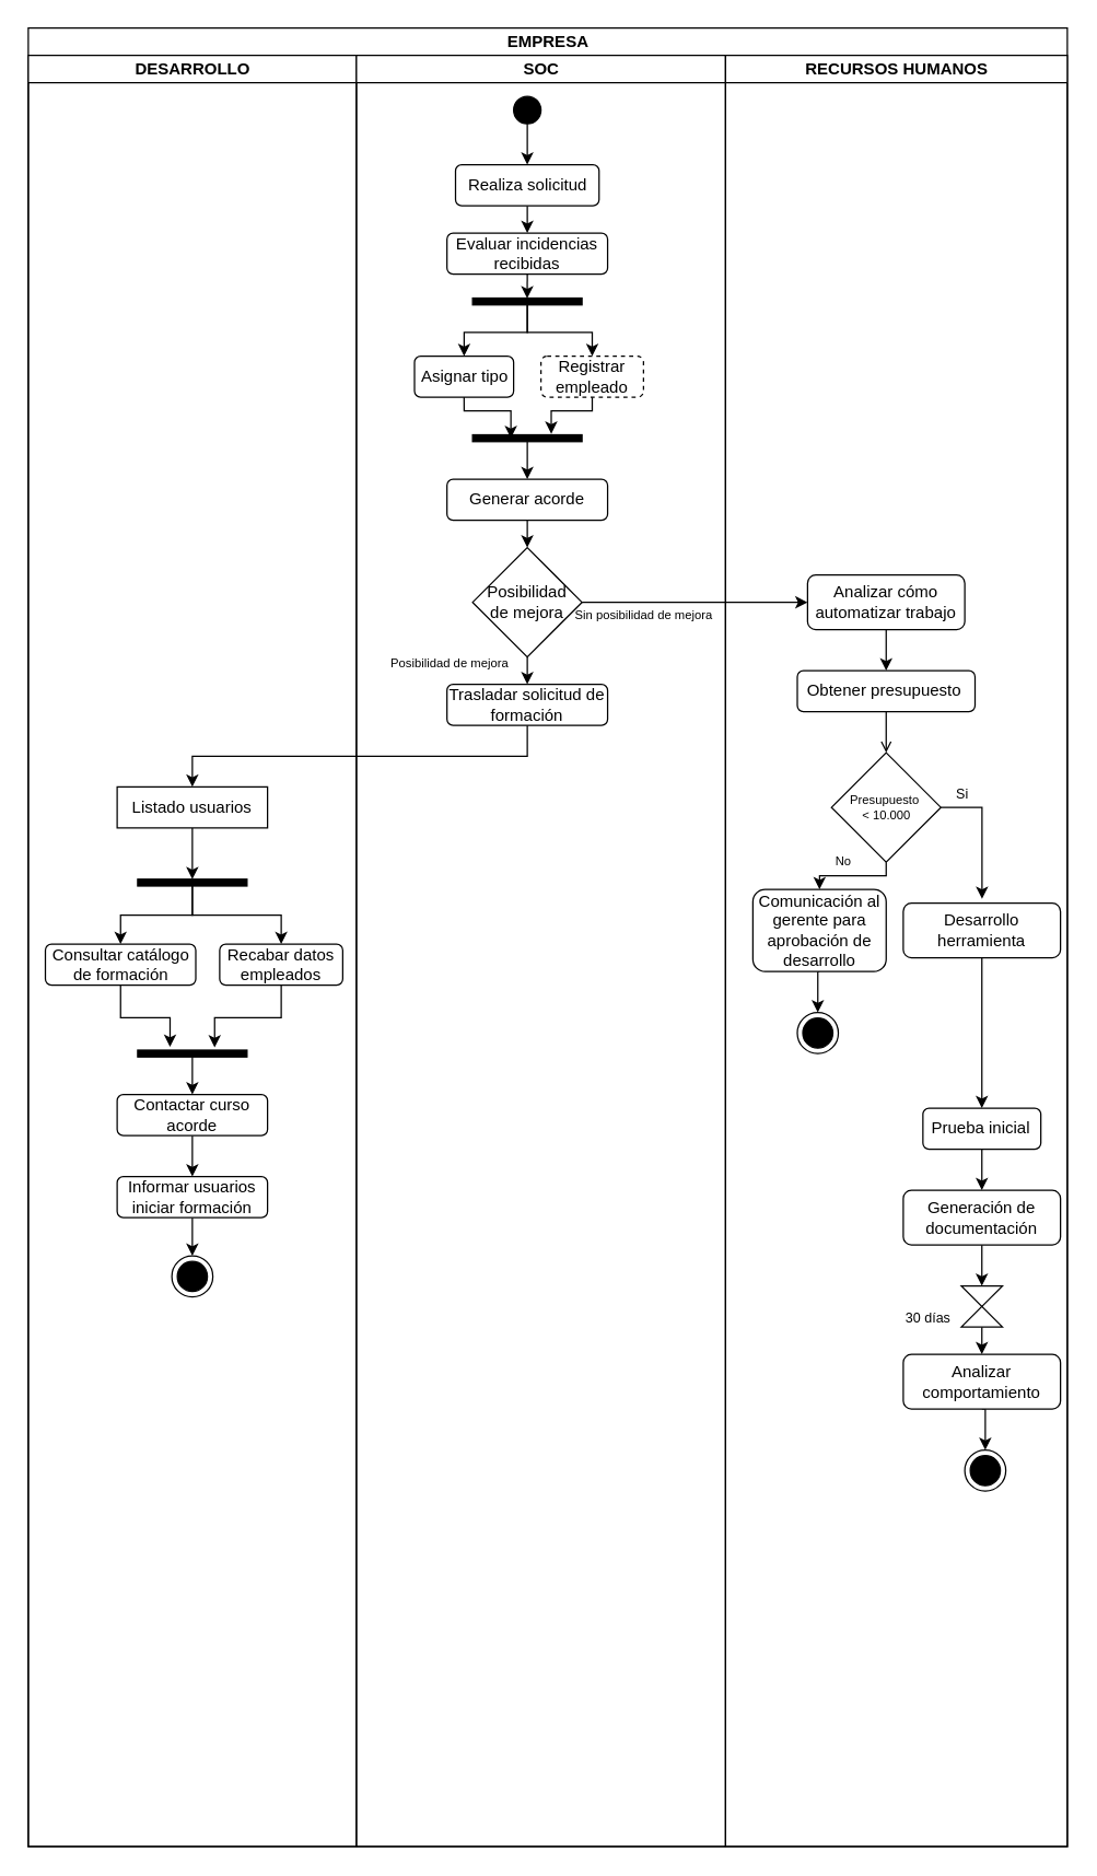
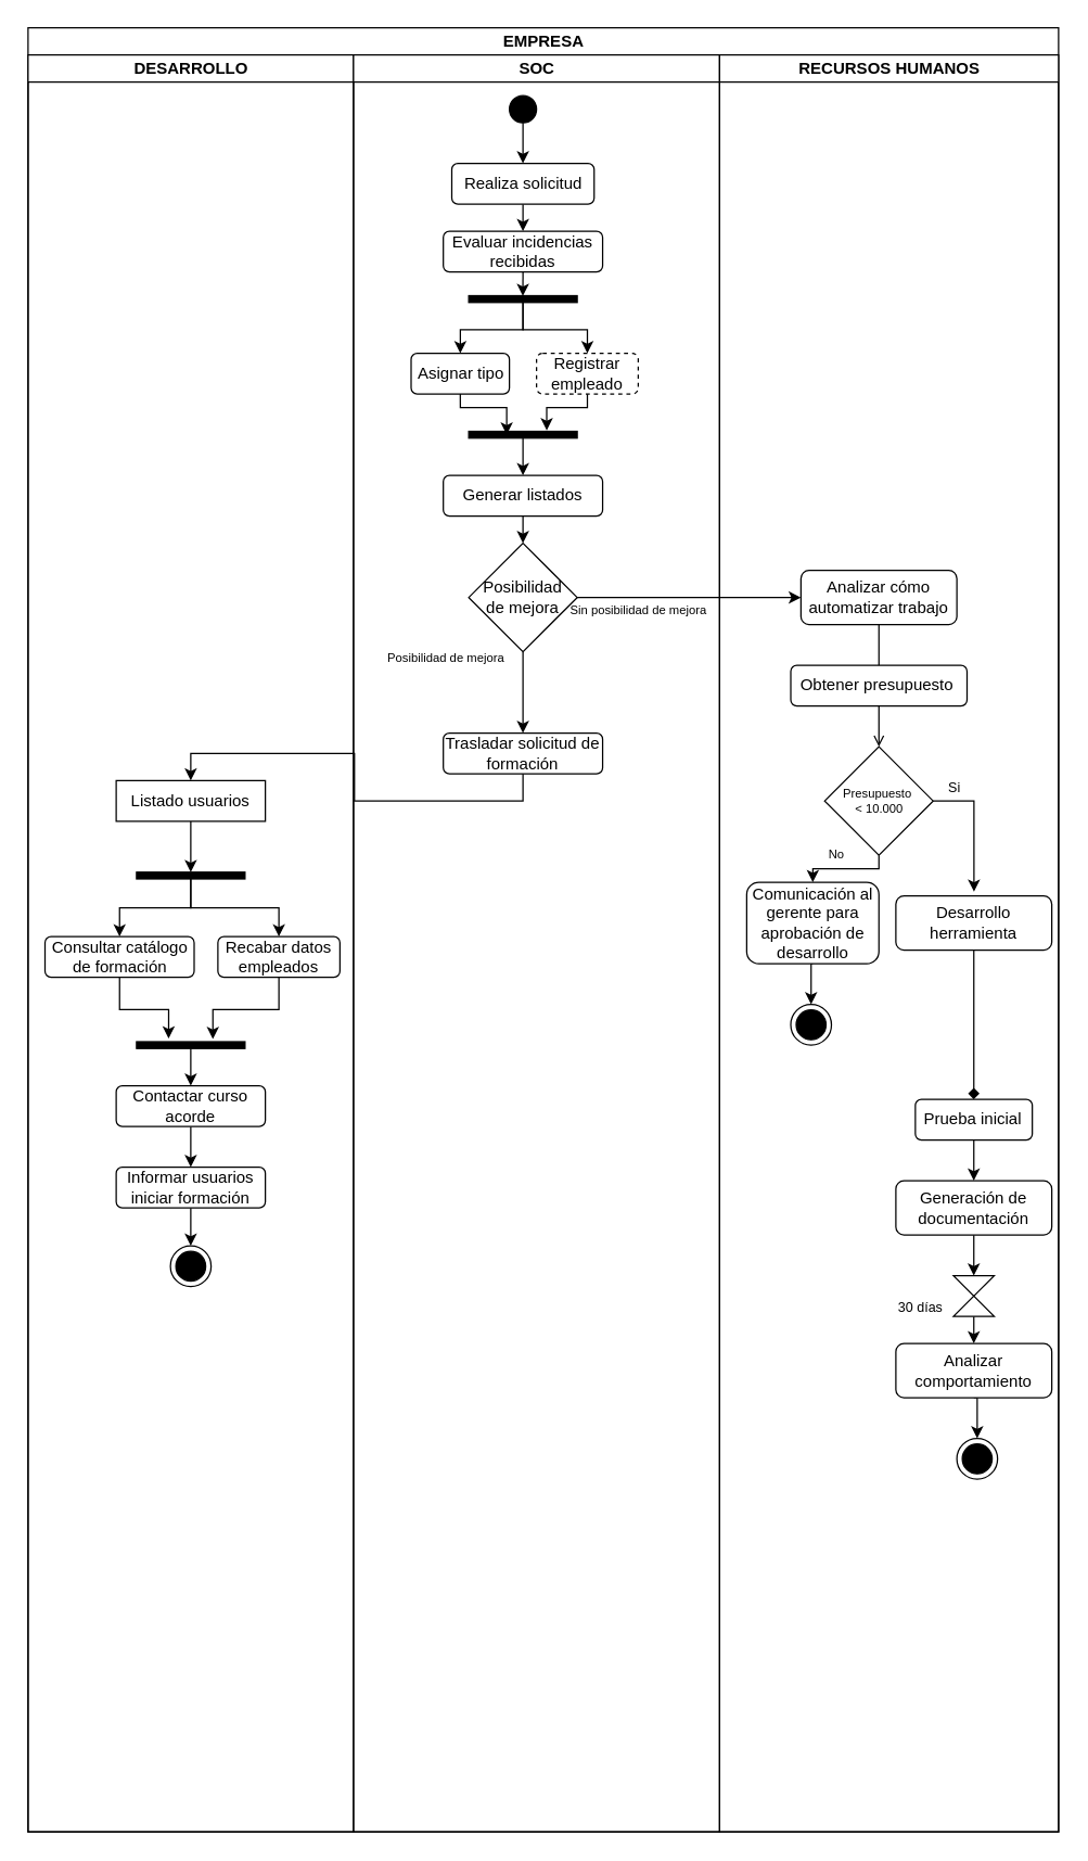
- <mxCell id="37" value="Generar acorde" style="rounded=1;whiteSpace=wrap;html=1;" vertex="1" parent="20"><mxGeometry x="66.25" y="310" width="117.5" height="30" as="geometry" /></mxCell>
+ <mxCell id="37" value="Generar listados" style="rounded=1;whiteSpace=wrap;html=1;" vertex="1" parent="20"><mxGeometry x="66.25" y="310" width="117.5" height="30" as="geometry" /></mxCell>
- <mxCell id="45" style="edgeStyle=orthogonalEdgeStyle;rounded=0;orthogonalLoop=1;jettySize=auto;html=1;exitX=0.5;exitY=1;exitDx=0;exitDy=0;entryX=0.5;entryY=0;entryDx=0;entryDy=0;" edge="1" parent="44" source="46" target="48"><mxGeometry relative="1" as="geometry" /></mxCell>
+ <mxCell id="45" style="edgeStyle=orthogonalEdgeStyle;rounded=0;orthogonalLoop=1;jettySize=auto;html=1;exitX=0.5;exitY=1;exitDx=0;exitDy=0;entryX=0.5;entryY=0;entryDx=0;entryDy=0;endArrow=none;" edge="1" parent="44" source="46" target="48"><mxGeometry relative="1" as="geometry" /></mxCell>
- <mxCell id="40" value="Trasladar solicitud de formación" style="rounded=1;whiteSpace=wrap;html=1;" vertex="1" parent="20"><mxGeometry x="66.25" y="460" width="117.5" height="30" as="geometry" /></mxCell>
+ <mxCell id="40" value="Trasladar solicitud de formación" style="rounded=1;whiteSpace=wrap;html=1;" vertex="1" parent="20"><mxGeometry x="66.25" y="500" width="117.5" height="30" as="geometry" /></mxCell>
- <mxCell id="55" style="edgeStyle=orthogonalEdgeStyle;rounded=0;orthogonalLoop=1;jettySize=auto;html=1;exitX=0.5;exitY=1;exitDx=0;exitDy=0;entryX=0.5;entryY=0;entryDx=0;entryDy=0;" edge="1" parent="44" source="56" target="60"><mxGeometry relative="1" as="geometry"><mxPoint x="132.514" y="787.5" as="targetPoint" /></mxGeometry></mxCell>
+ <mxCell id="55" style="edgeStyle=orthogonalEdgeStyle;rounded=0;orthogonalLoop=1;jettySize=auto;html=1;exitX=0.5;exitY=1;exitDx=0;exitDy=0;entryX=0.5;entryY=0;entryDx=0;entryDy=0;endArrow=diamond;" edge="1" parent="44" source="56" target="60"><mxGeometry relative="1" as="geometry"><mxPoint x="132.514" y="787.5" as="targetPoint" /></mxGeometry></mxCell>
